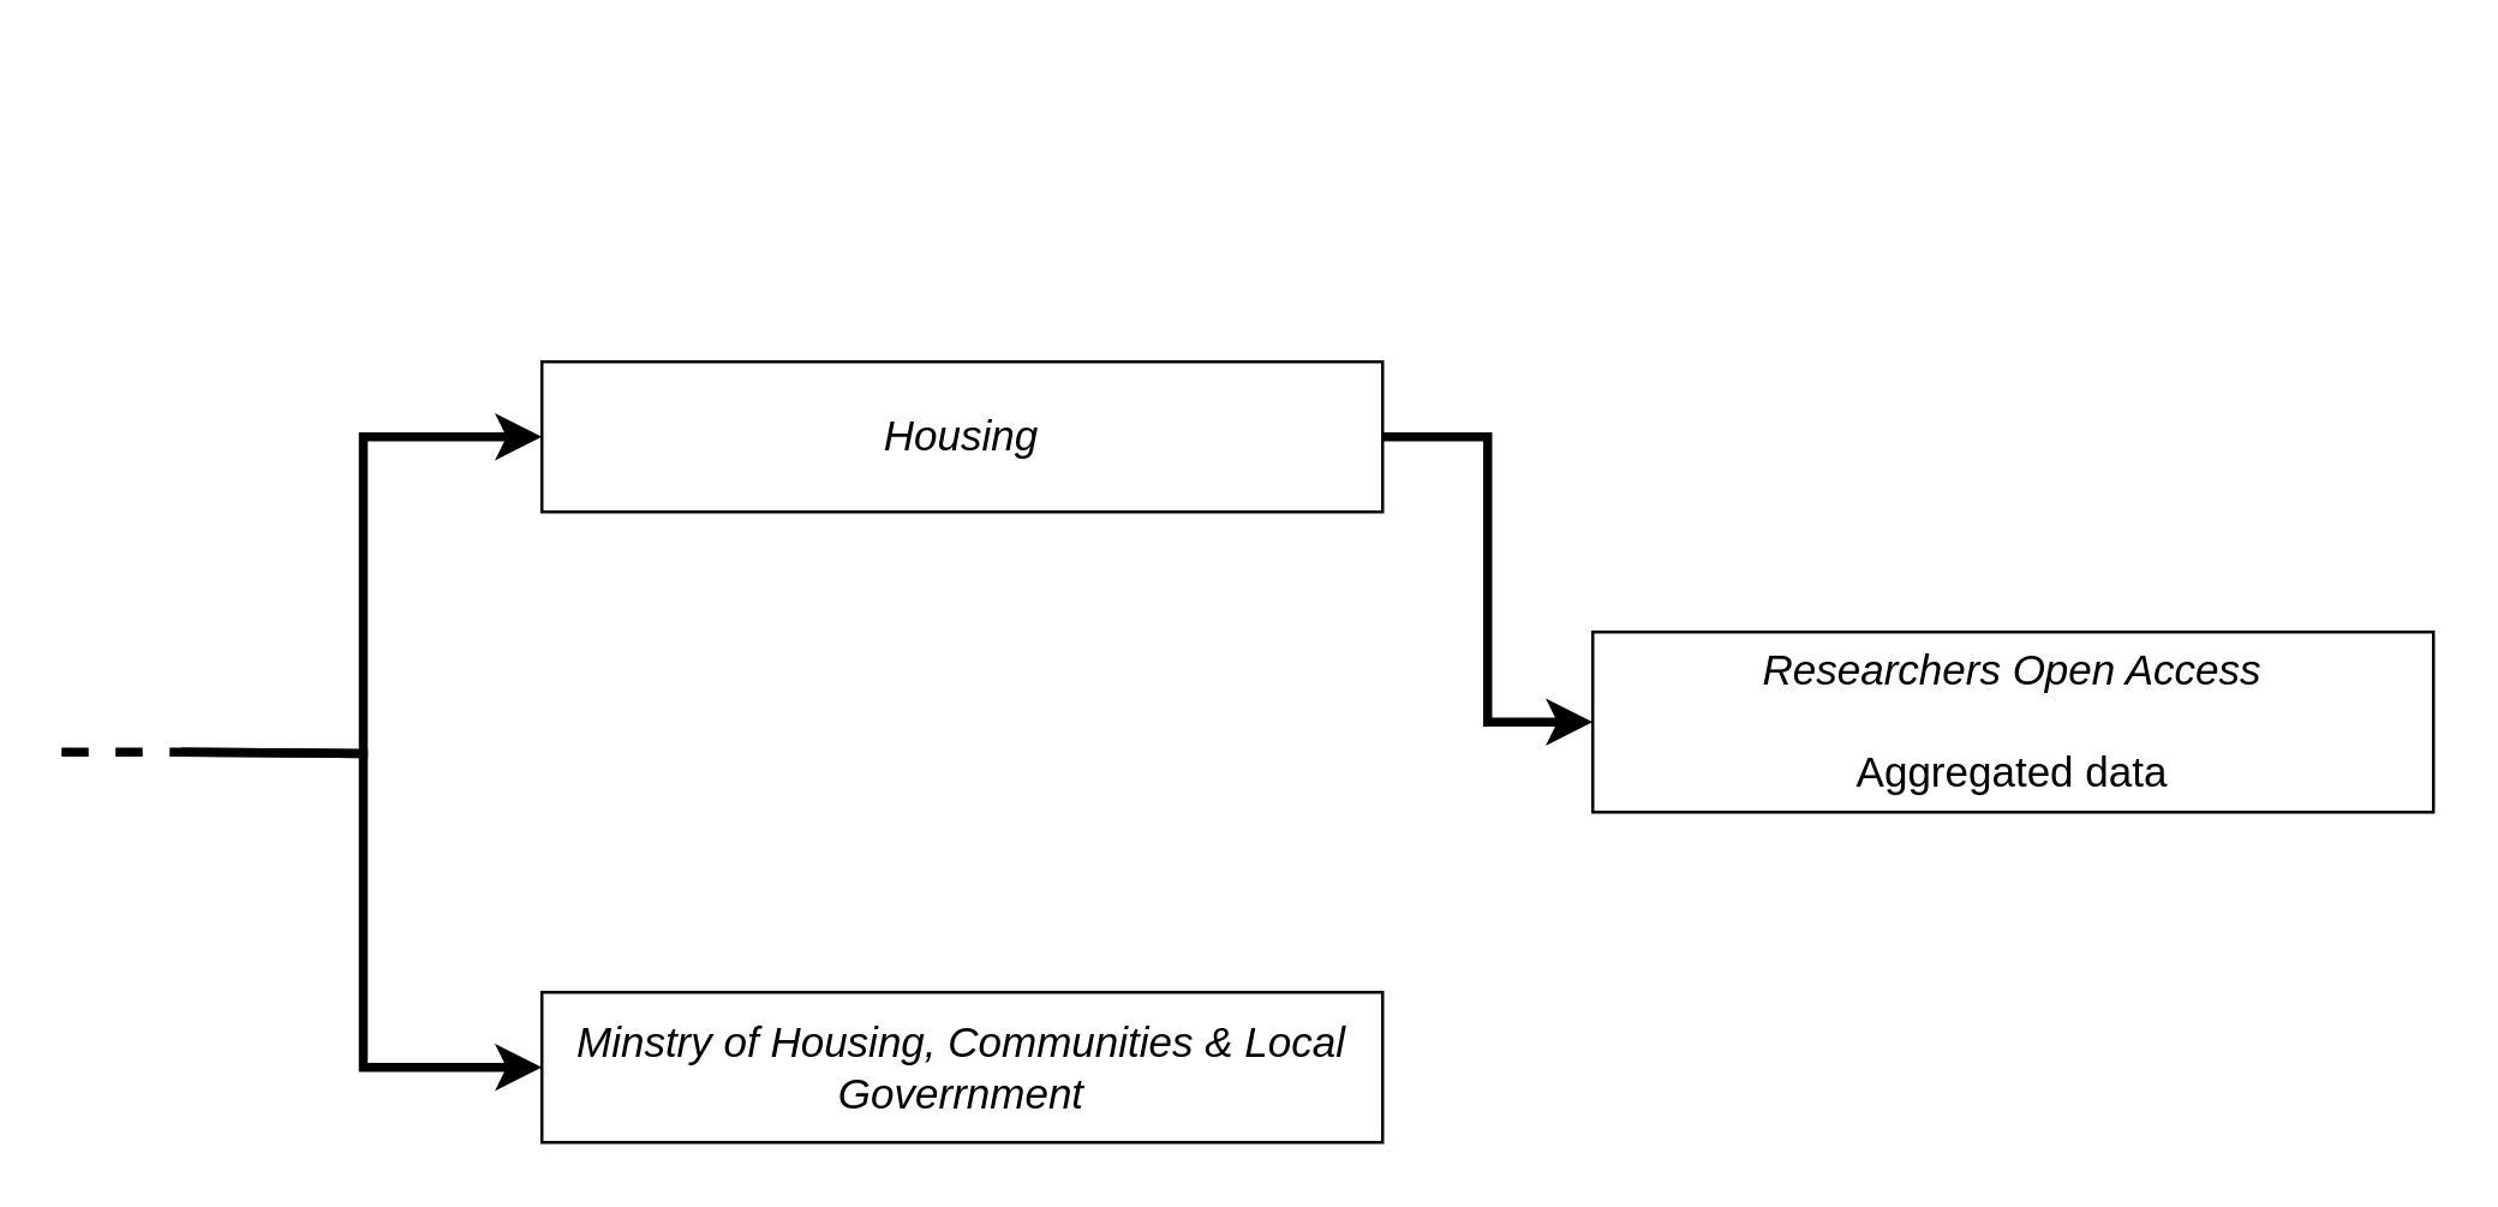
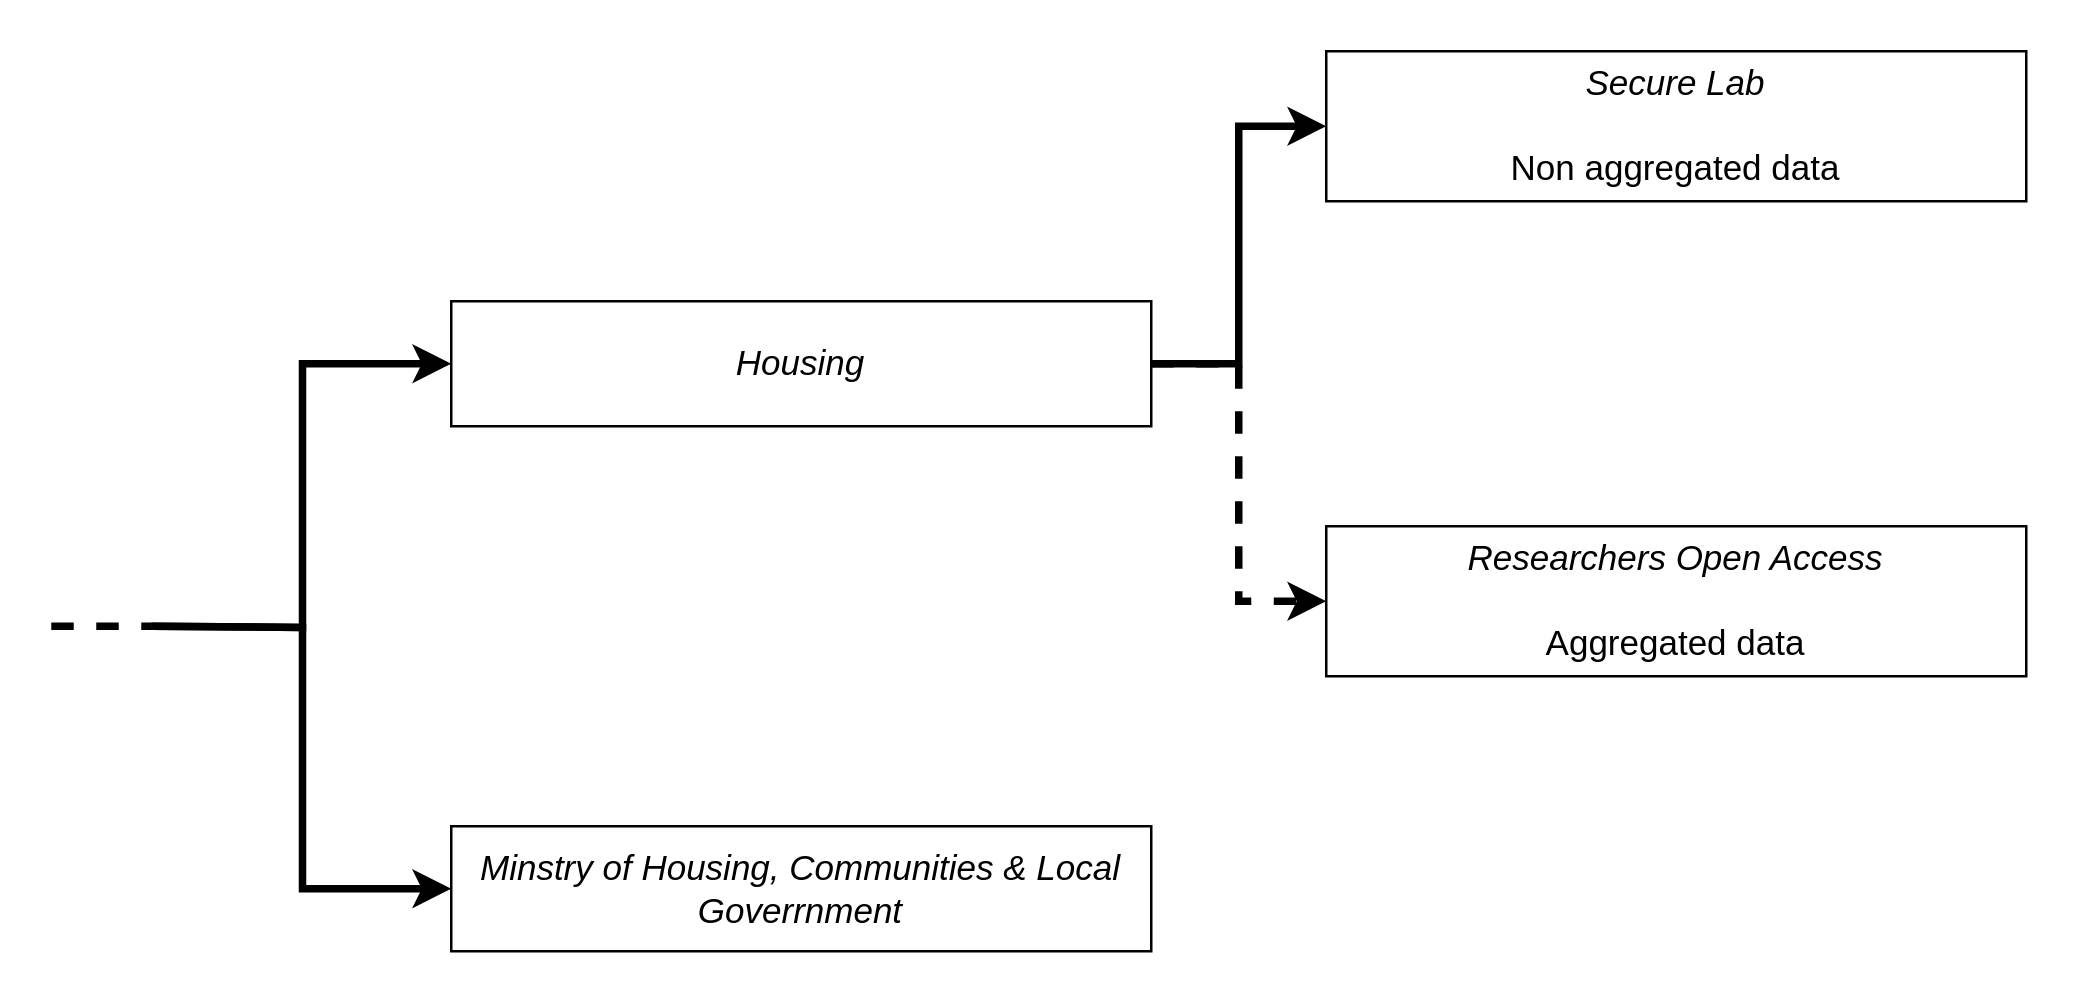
+ <mxCell id="9" value="&lt;span style=&quot;font-size: 14px&quot;&gt;&lt;i&gt;Secure Lab&lt;/i&gt;&lt;br&gt;&lt;br&gt;Non aggregated data&lt;br&gt;&lt;/span&gt;" style="rounded=0;whiteSpace=wrap;html=1;shadow=0;glass=0;strokeWidth=1;fillColor=#ffffff;gradientColor=none;" vertex="1" parent="1"><mxGeometry x="530" y="20" width="280" height="60" as="geometry" /></mxCell>
+ <mxCell id="4" style="edgeStyle=orthogonalEdgeStyle;rounded=0;orthogonalLoop=1;jettySize=auto;html=1;entryX=0;entryY=0.5;entryDx=0;entryDy=0;strokeWidth=3;" edge="1" parent="1" source="6" target="9"><mxGeometry relative="1" as="geometry" /></mxCell>
- <mxCell id="5" style="edgeStyle=orthogonalEdgeStyle;rounded=0;orthogonalLoop=1;jettySize=auto;html=1;entryX=0;entryY=0.5;entryDx=0;entryDy=0;strokeWidth=3;" edge="1" parent="1" source="6" target="10"><mxGeometry relative="1" as="geometry" /></mxCell>
+ <mxCell id="5" style="edgeStyle=orthogonalEdgeStyle;rounded=0;orthogonalLoop=1;jettySize=auto;html=1;entryX=0;entryY=0.5;entryDx=0;entryDy=0;strokeWidth=3;dashed=1;" edge="1" parent="1" source="6" target="10"><mxGeometry relative="1" as="geometry" /></mxCell>
